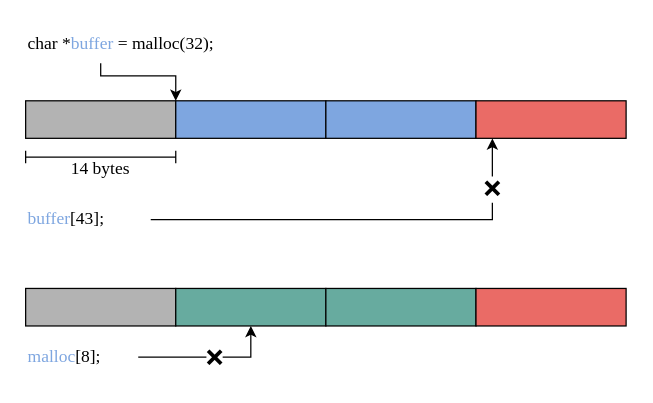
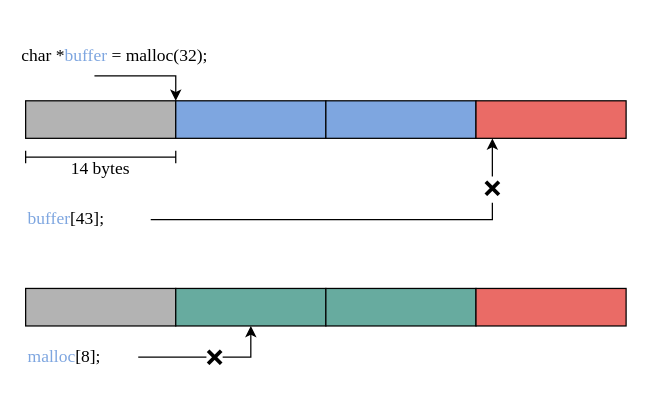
- <mxCell id="9" value="&lt;span style=&quot;font-weight: normal;&quot;&gt;char *&lt;font color=&quot;#7ea6e0&quot;&gt;buffer&lt;/font&gt; = malloc(32);&lt;/span&gt;" style="text;html=1;strokeColor=none;fillColor=none;align=left;verticalAlign=middle;whiteSpace=wrap;rounded=0;fontSize=14;fontFamily=Fira Code;fontStyle=1" vertex="1" parent="1"><mxGeometry x="20" y="20" width="240" height="30" as="geometry" /></mxCell>
+ <mxCell id="9" value="&lt;span style=&quot;font-weight: normal;&quot;&gt;char *&lt;font color=&quot;#7ea6e0&quot;&gt;buffer&lt;/font&gt; = malloc(32);&lt;/span&gt;" style="text;html=1;strokeColor=none;fillColor=none;align=left;verticalAlign=middle;whiteSpace=wrap;rounded=0;fontSize=14;fontFamily=Fira Code;fontStyle=1" vertex="1" parent="1"><mxGeometry x="15" y="30" width="240" height="30" as="geometry" /></mxCell>
